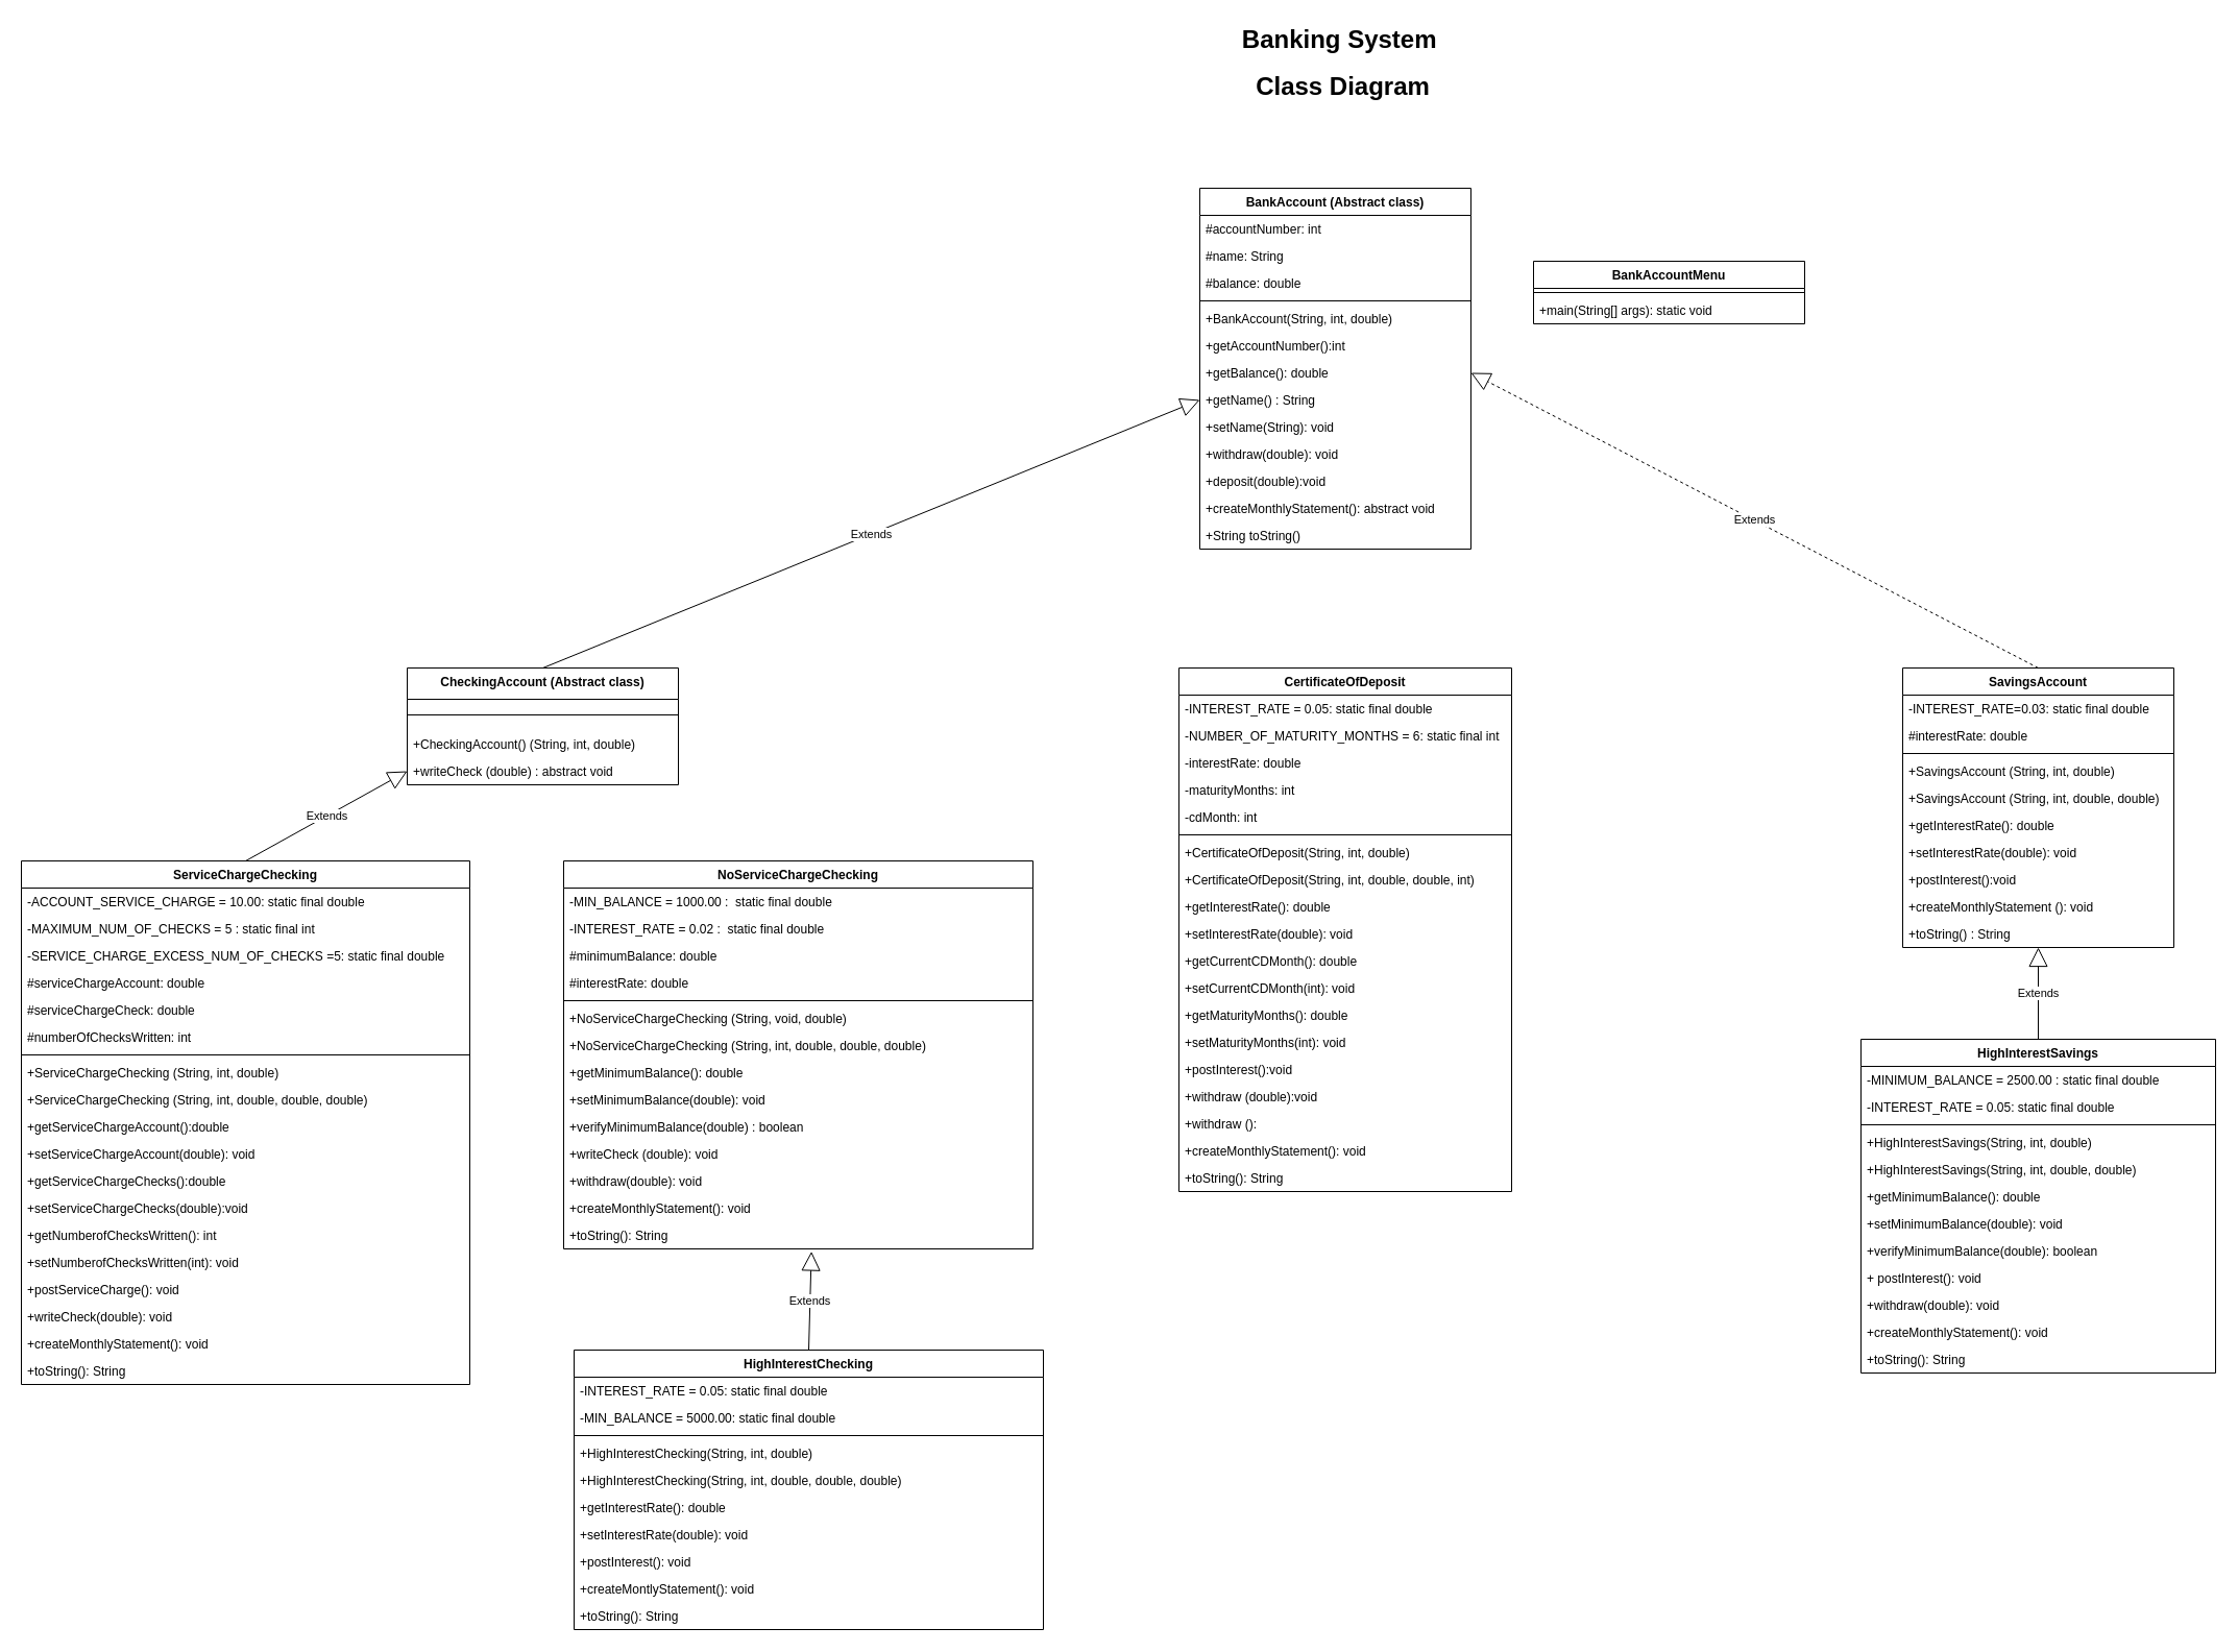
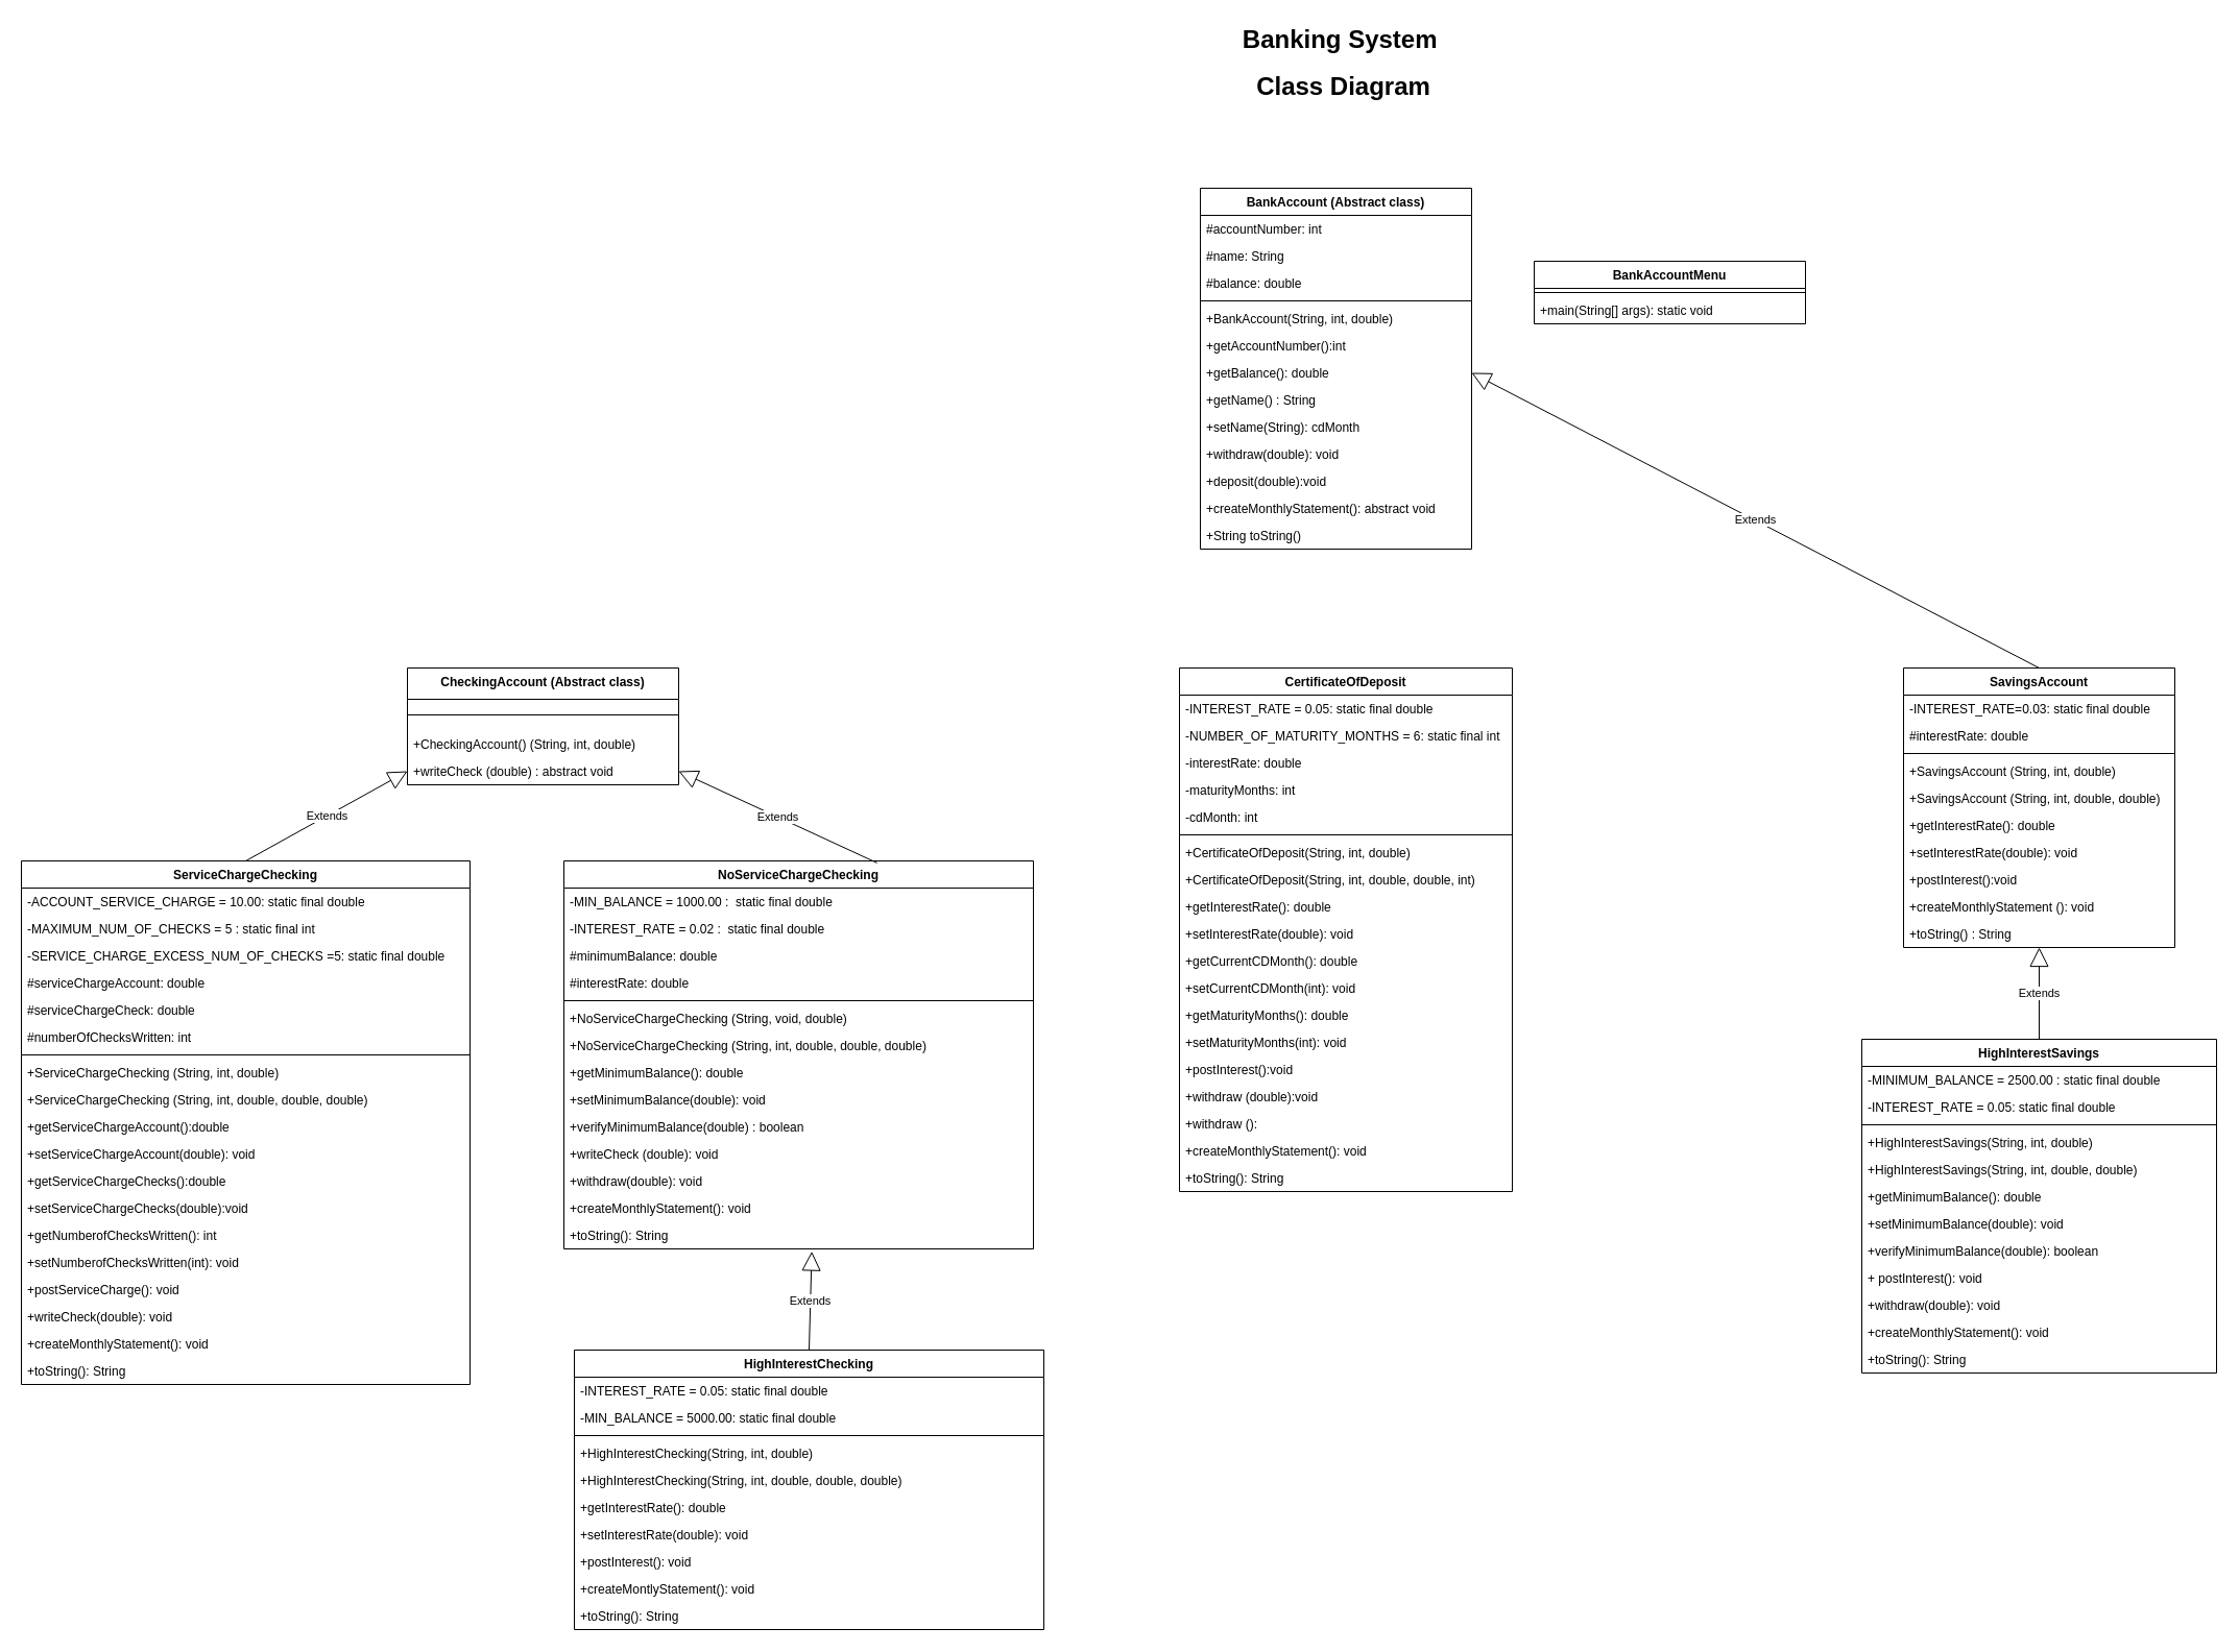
- <mxCell id="11" value="+setName(String): void" style="text;strokeColor=none;fillColor=none;align=left;verticalAlign=top;spacingLeft=4;spacingRight=4;overflow=hidden;rotatable=0;points=[[0,0.5],[1,0.5]];portConstraint=eastwest;" parent="2" vertex="1"><mxGeometry y="216" width="260" height="26" as="geometry" /></mxCell>
+ <mxCell id="11" value="+setName(String): cdMonth" style="text;strokeColor=none;fillColor=none;align=left;verticalAlign=top;spacingLeft=4;spacingRight=4;overflow=hidden;rotatable=0;points=[[0,0.5],[1,0.5]];portConstraint=eastwest;" parent="2" vertex="1"><mxGeometry y="216" width="260" height="26" as="geometry" /></mxCell>
- <mxCell id="113" value="Extends" style="endArrow=block;endSize=16;endFill=0;html=1;rounded=0;exitX=0.5;exitY=0;exitDx=0;exitDy=0;entryX=0;entryY=0.5;entryDx=0;entryDy=0;" parent="1" source="16" target="10" edge="1"><mxGeometry width="160" relative="1" as="geometry"><mxPoint x="540" y="680" as="sourcePoint" /><mxPoint x="700" y="680" as="targetPoint" /></mxGeometry></mxCell>
- <mxCell id="114" value="Extends" style="endArrow=block;endSize=16;endFill=0;html=1;rounded=0;exitX=0.5;exitY=0;exitDx=0;exitDy=0;entryX=1;entryY=0.5;entryDx=0;entryDy=0;dashed=1;" parent="1" source="40" target="9" edge="1"><mxGeometry width="160" relative="1" as="geometry"><mxPoint x="1170" y="520" as="sourcePoint" /><mxPoint x="1330" y="520" as="targetPoint" /></mxGeometry></mxCell>
+ <mxCell id="114" value="Extends" style="endArrow=block;endSize=16;endFill=0;html=1;rounded=0;exitX=0.5;exitY=0;exitDx=0;exitDy=0;entryX=1;entryY=0.5;entryDx=0;entryDy=0;" parent="1" source="40" target="9" edge="1"><mxGeometry width="160" relative="1" as="geometry"><mxPoint x="1170" y="520" as="sourcePoint" /><mxPoint x="1330" y="520" as="targetPoint" /></mxGeometry></mxCell>
+ <mxCell id="112" value="Extends" style="endArrow=block;endSize=16;endFill=0;html=1;rounded=0;exitX=0.667;exitY=0.005;exitDx=0;exitDy=0;exitPerimeter=0;entryX=1;entryY=0.5;entryDx=0;entryDy=0;" parent="1" source="71" target="19" edge="1"><mxGeometry width="160" relative="1" as="geometry"><mxPoint x="540" y="830" as="sourcePoint" /><mxPoint x="700" y="830" as="targetPoint" /></mxGeometry></mxCell>
